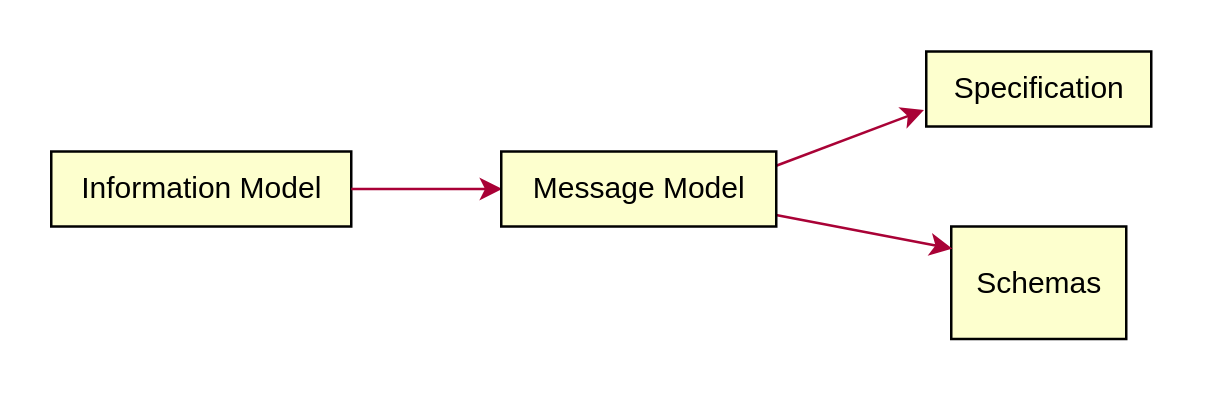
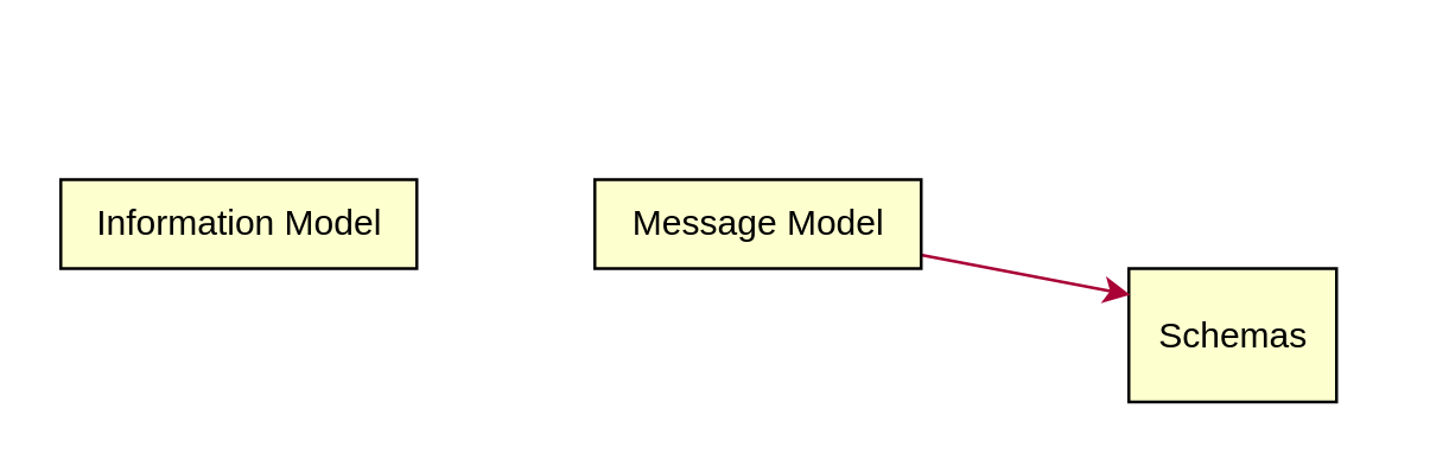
- <mxCell id="3" value="Specification" style="text;html=1;align=center;verticalAlign=middle;resizable=0;points=[];autosize=1;strokeColor=default;fillColor=#fdffce;" vertex="1" parent="1"><mxGeometry x="370" y="20" width="90" height="30" as="geometry" /></mxCell>
- <mxCell id="6" style="rounded=0;orthogonalLoop=1;jettySize=auto;html=1;entryX=-0.01;entryY=0.779;entryDx=0;entryDy=0;entryPerimeter=0;exitX=0.995;exitY=0.197;exitDx=0;exitDy=0;exitPerimeter=0;strokeColor=#a90236;" edge="1" parent="1" source="8" target="3"><mxGeometry relative="1" as="geometry" /></mxCell>
- <mxCell id="4" style="rounded=0;orthogonalLoop=1;jettySize=auto;html=1;entryX=0.004;entryY=0.5;entryDx=0;entryDy=0;entryPerimeter=0;strokeColor=#a90036;" edge="1" parent="1" source="2" target="8"><mxGeometry relative="1" as="geometry" /></mxCell>
